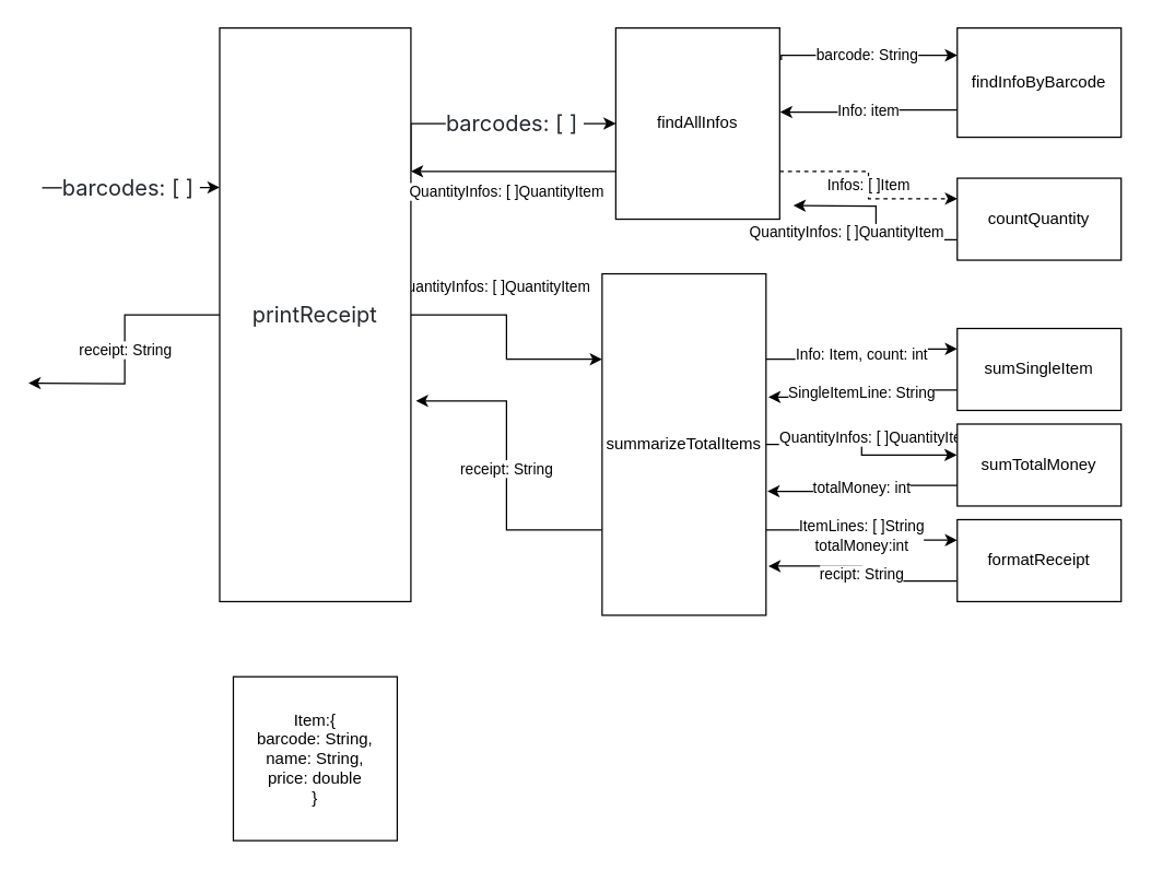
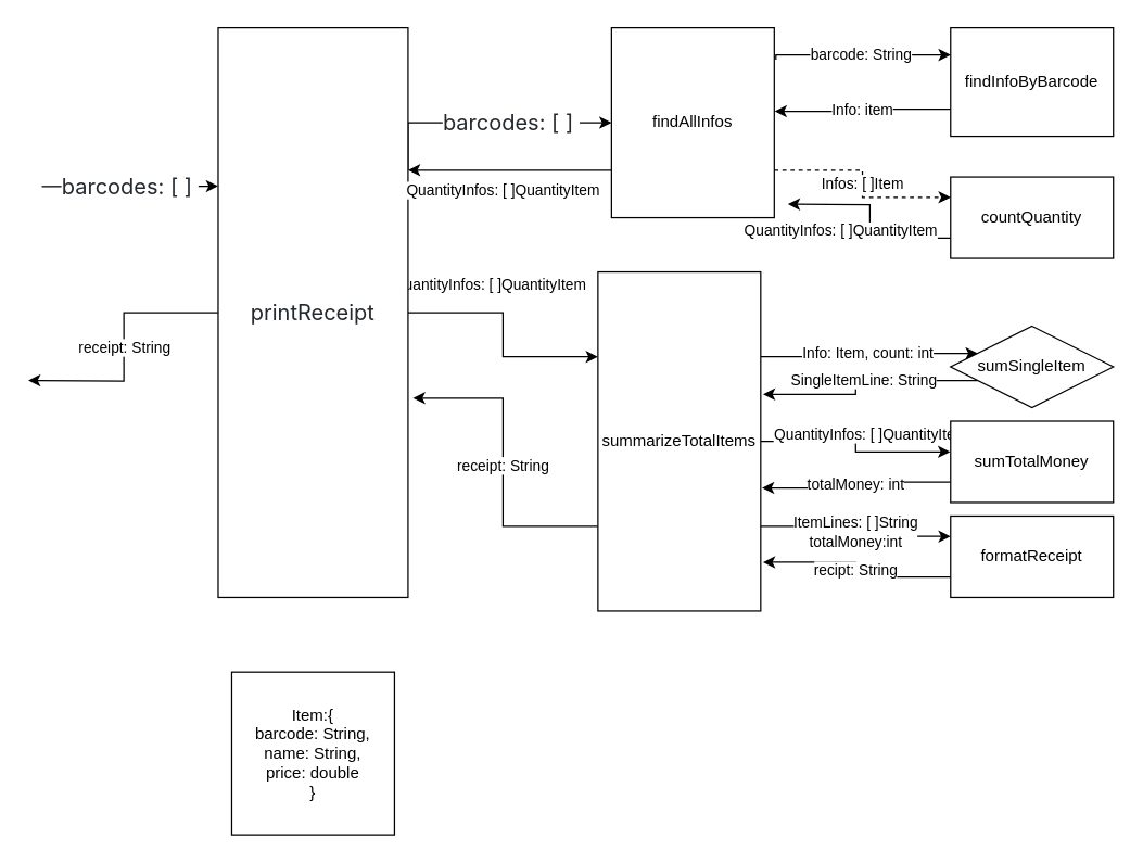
- <mxCell id="21" value="sumSingleItem" style="rounded=0;whiteSpace=wrap;html=1;" parent="1" vertex="1"><mxGeometry x="700" y="240" width="120" height="60" as="geometry" /></mxCell>
+ <mxCell id="21" value="sumSingleItem" style="rhombus;whiteSpace=wrap;html=1;" parent="1" vertex="1"><mxGeometry x="700" y="240" width="120" height="60" as="geometry" /></mxCell>
